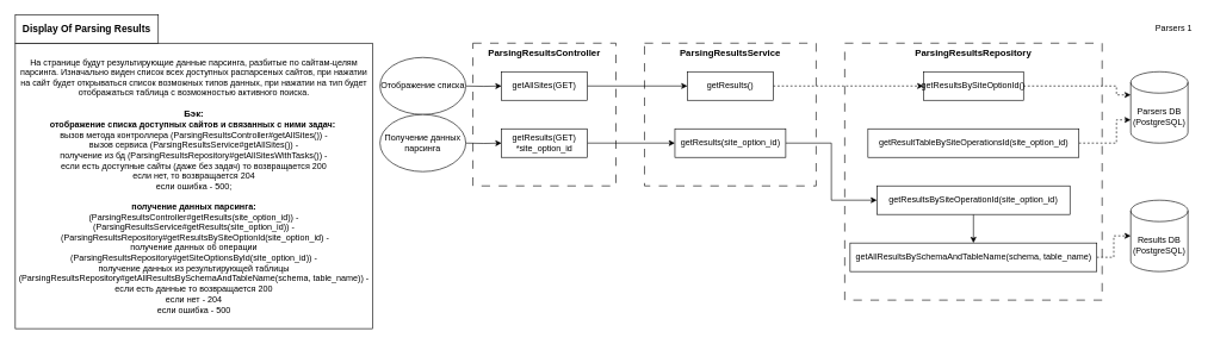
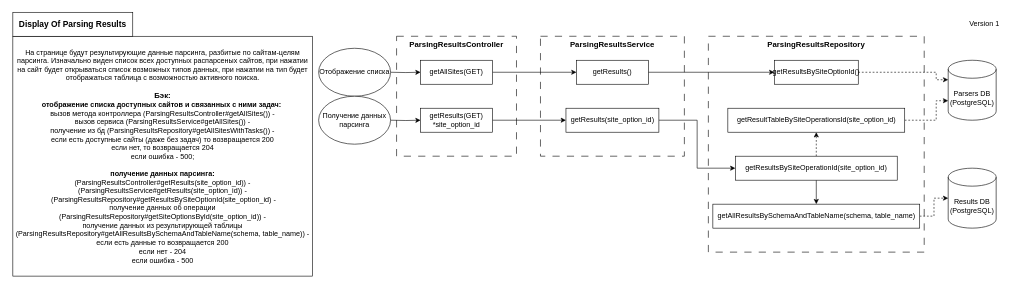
- <mxCell id="7" value="Parsers 1" style="text;html=1;strokeColor=none;fillColor=none;align=center;verticalAlign=middle;whiteSpace=wrap;rounded=0;" vertex="1" parent="1"><mxGeometry x="1607" width="67" height="40" as="geometry" y="20" /></mxCell>
+ <mxCell id="7" value="Version 1" style="text;html=1;strokeColor=none;fillColor=none;align=center;verticalAlign=middle;whiteSpace=wrap;rounded=0;" vertex="1" parent="1"><mxGeometry x="1607" width="67" height="40" as="geometry" y="20" /></mxCell>
- <mxCell id="16" style="edgeStyle=orthogonalEdgeStyle;rounded=0;orthogonalLoop=1;jettySize=auto;html=1;exitX=1;exitY=0.5;exitDx=0;exitDy=0;entryX=0;entryY=0.5;entryDx=0;entryDy=0;dashed=1;" edge="1" parent="1" source="17" target="21"><mxGeometry relative="1" as="geometry" /></mxCell>
+ <mxCell id="16" style="edgeStyle=orthogonalEdgeStyle;rounded=0;orthogonalLoop=1;jettySize=auto;html=1;exitX=1;exitY=0.5;exitDx=0;exitDy=0;entryX=0;entryY=0.5;entryDx=0;entryDy=0;" edge="1" parent="1" source="17" target="21"><mxGeometry relative="1" as="geometry" /></mxCell>
+ <mxCell id="22" style="edgeStyle=orthogonalEdgeStyle;rounded=0;orthogonalLoop=1;jettySize=auto;html=1;exitX=0.5;exitY=0;exitDx=0;exitDy=0;entryX=0.5;entryY=1;entryDx=0;entryDy=0;dashed=1;" edge="1" parent="1" source="24" target="26"><mxGeometry relative="1" as="geometry" /></mxCell>
